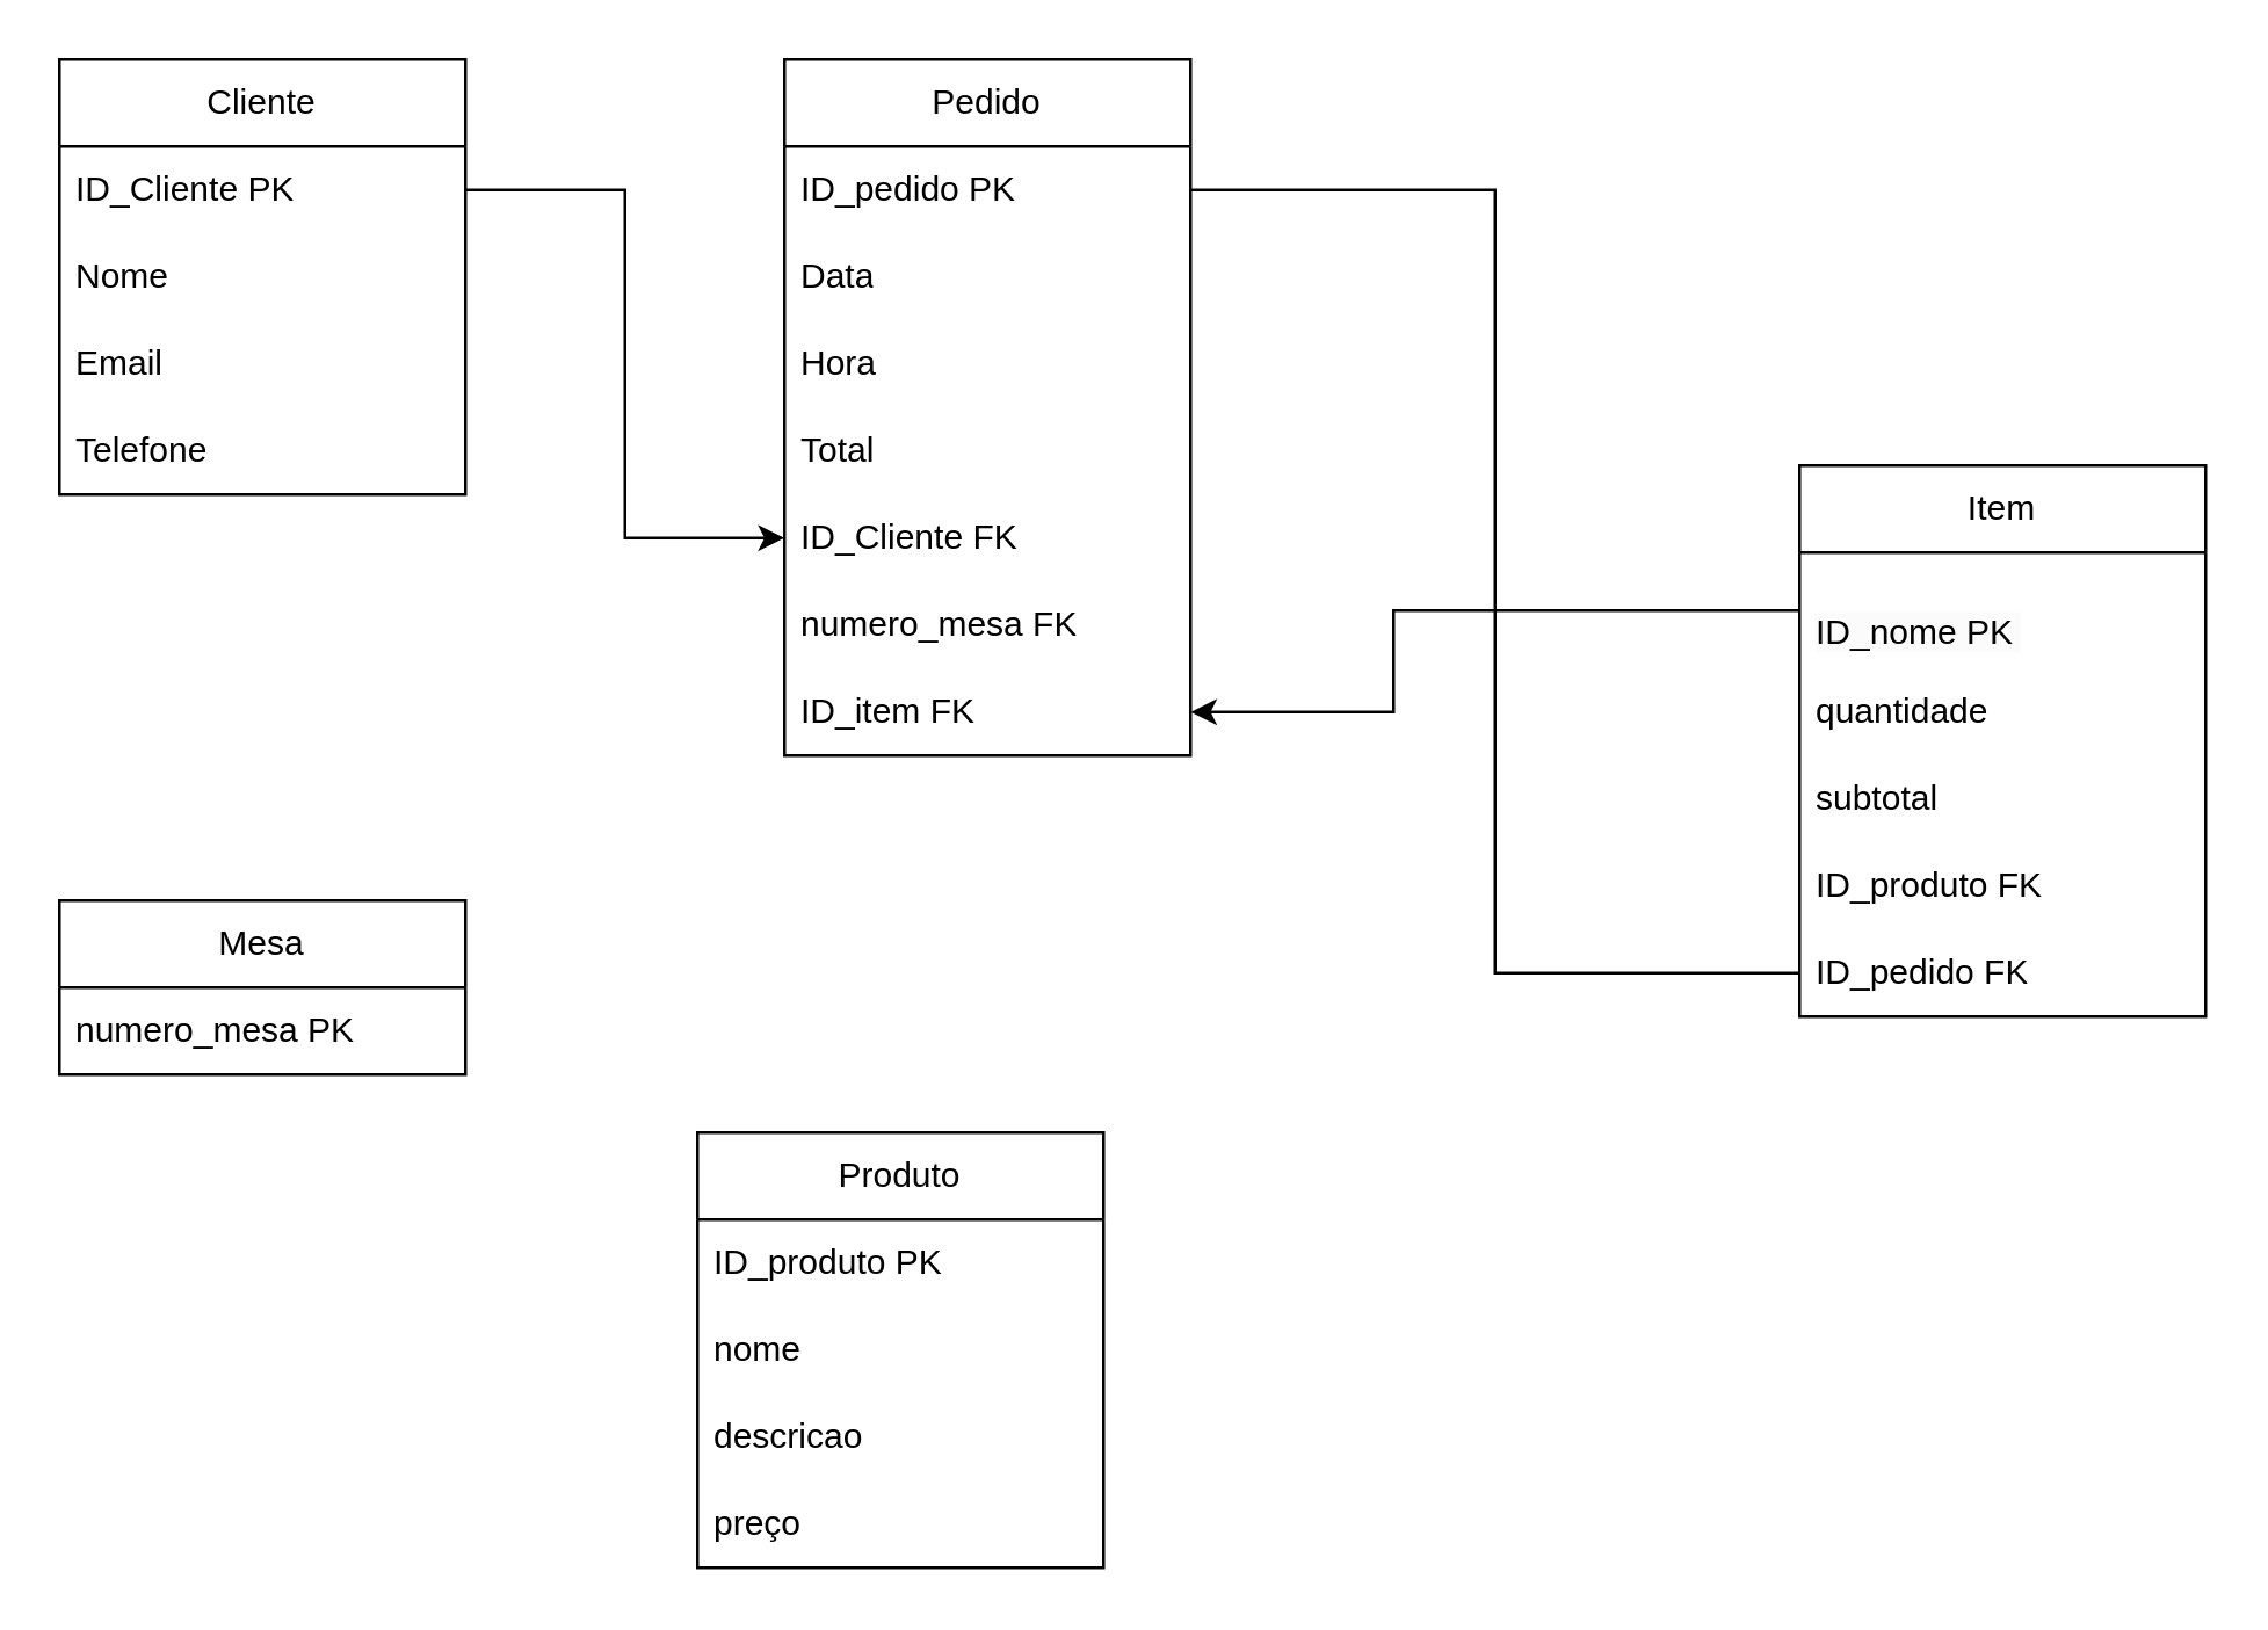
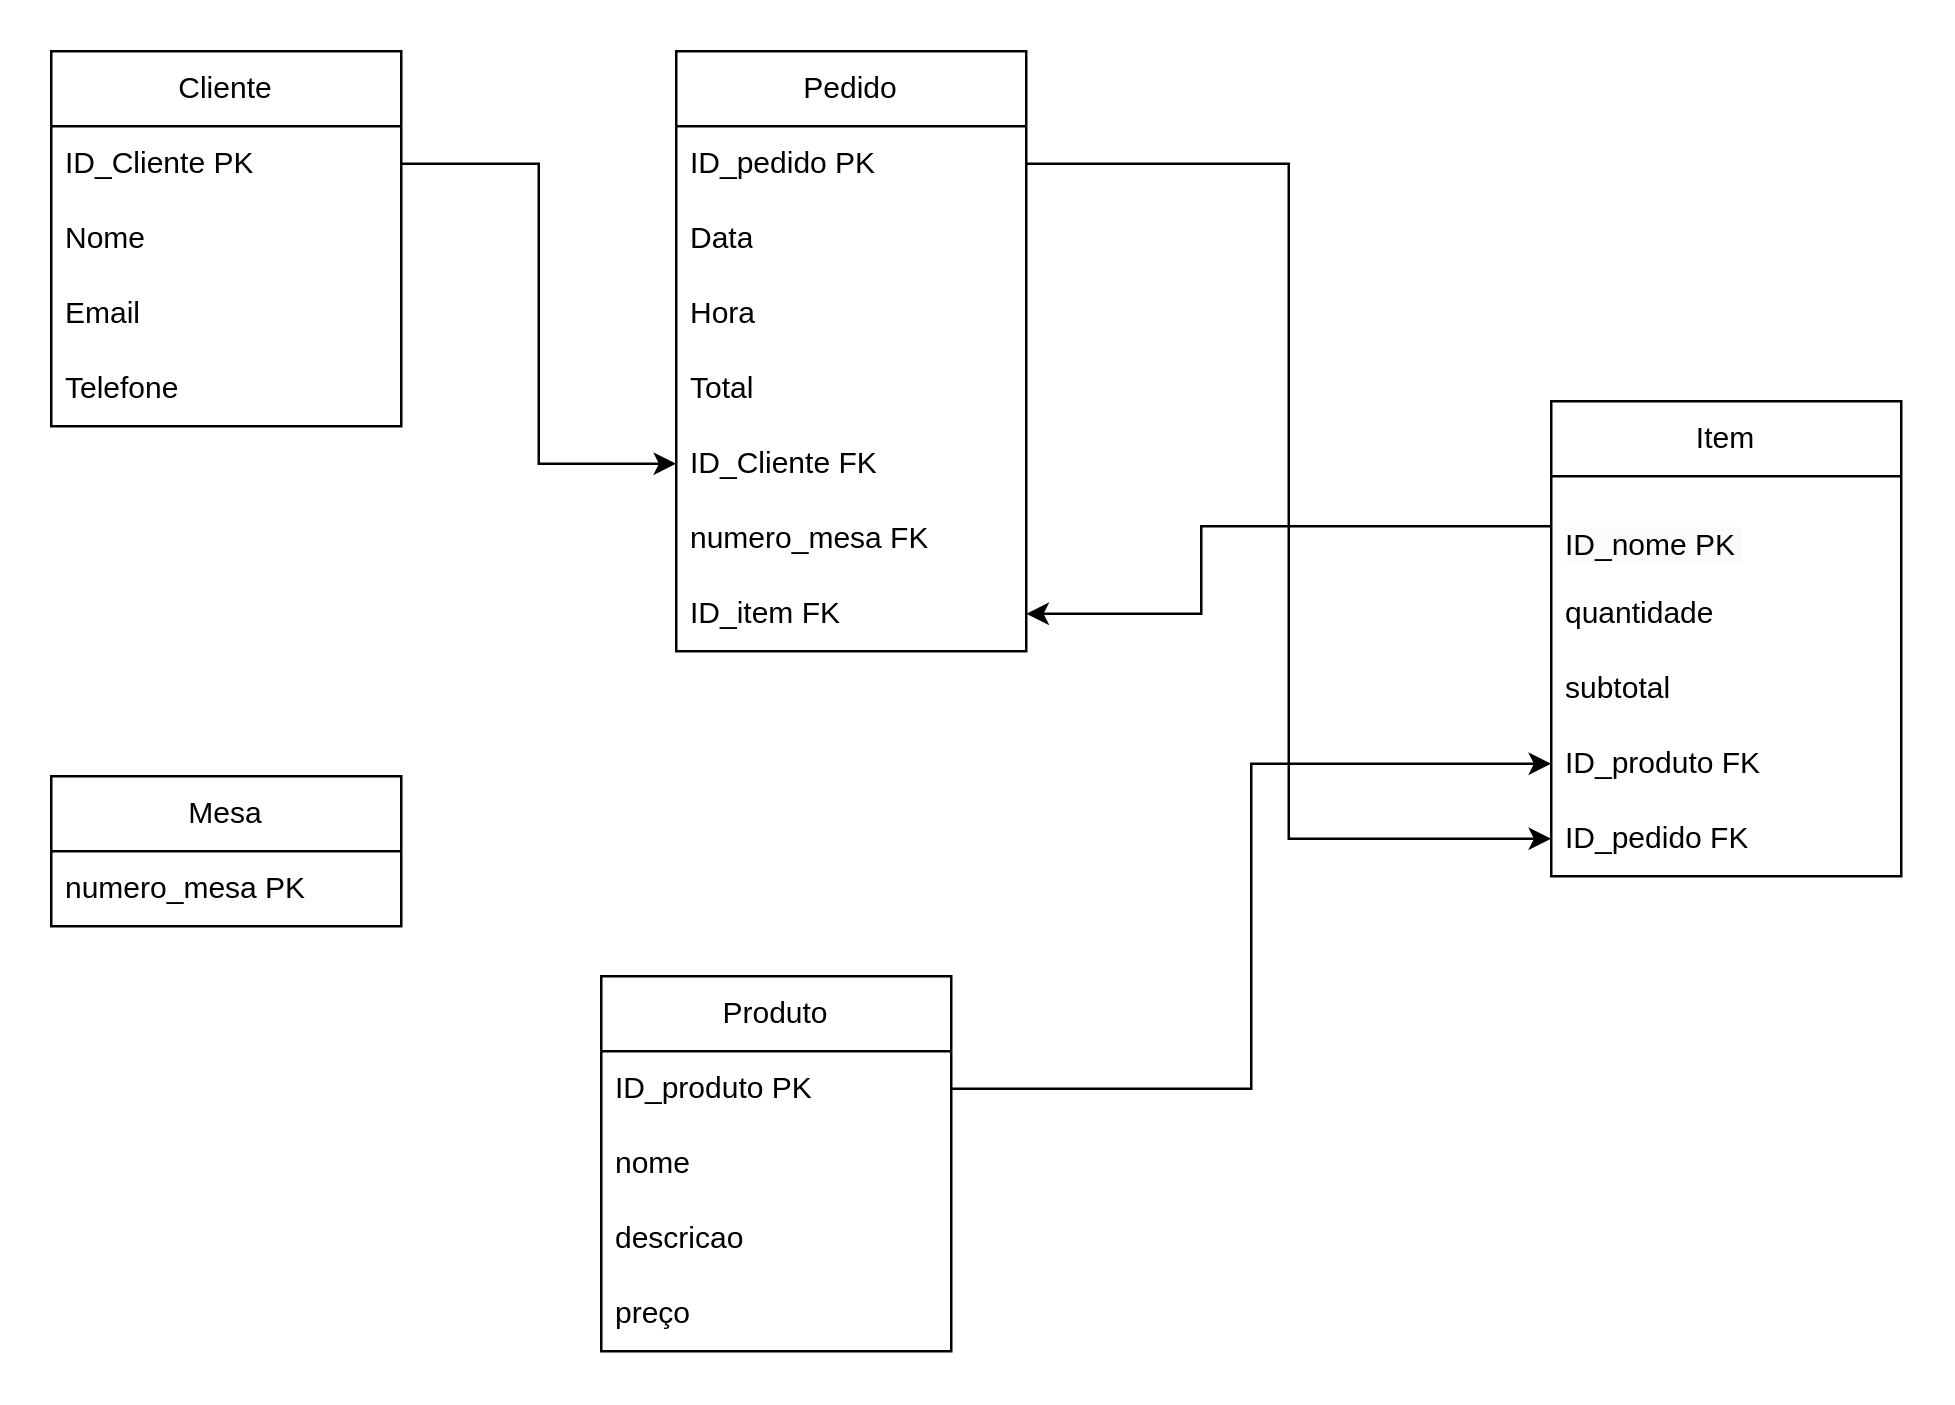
- <mxCell id="29" style="edgeStyle=orthogonalEdgeStyle;rounded=0;orthogonalLoop=1;jettySize=auto;html=1;entryX=0;entryY=0.5;entryDx=0;entryDy=0;endArrow=none;" edge="1" parent="1" source="8" target="25"><mxGeometry relative="1" as="geometry" /></mxCell>
+ <mxCell id="29" style="edgeStyle=orthogonalEdgeStyle;rounded=0;orthogonalLoop=1;jettySize=auto;html=1;entryX=0;entryY=0.5;entryDx=0;entryDy=0;" edge="1" parent="1" source="8" target="25"><mxGeometry relative="1" as="geometry" /></mxCell>
+ <mxCell id="30" style="edgeStyle=orthogonalEdgeStyle;rounded=0;orthogonalLoop=1;jettySize=auto;html=1;" edge="1" parent="1" source="16" target="24"><mxGeometry relative="1" as="geometry" /></mxCell>
